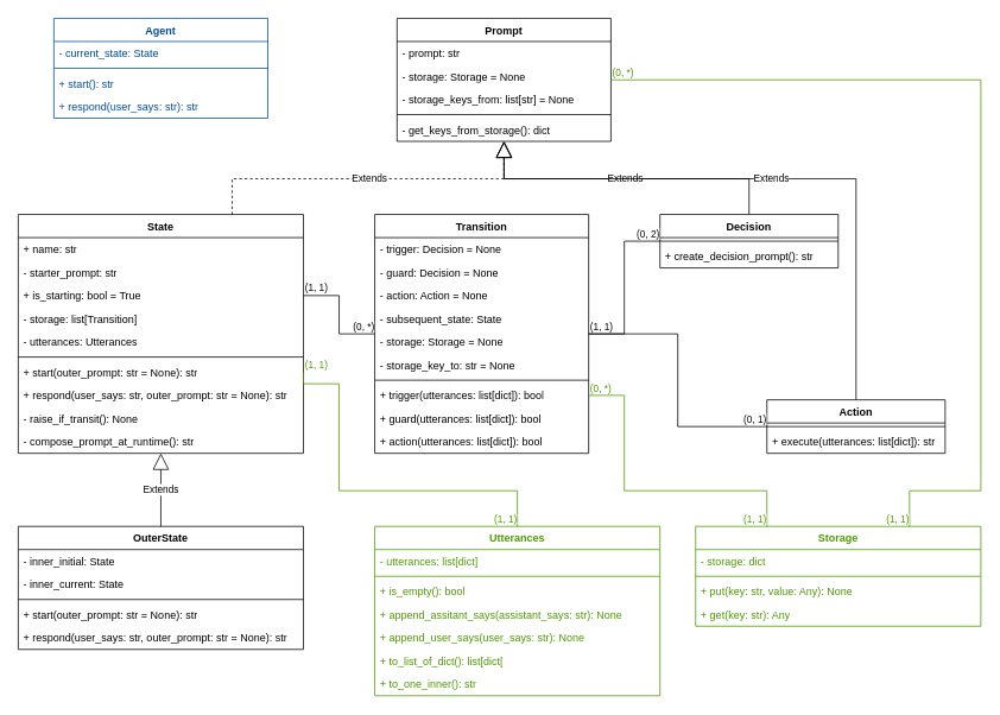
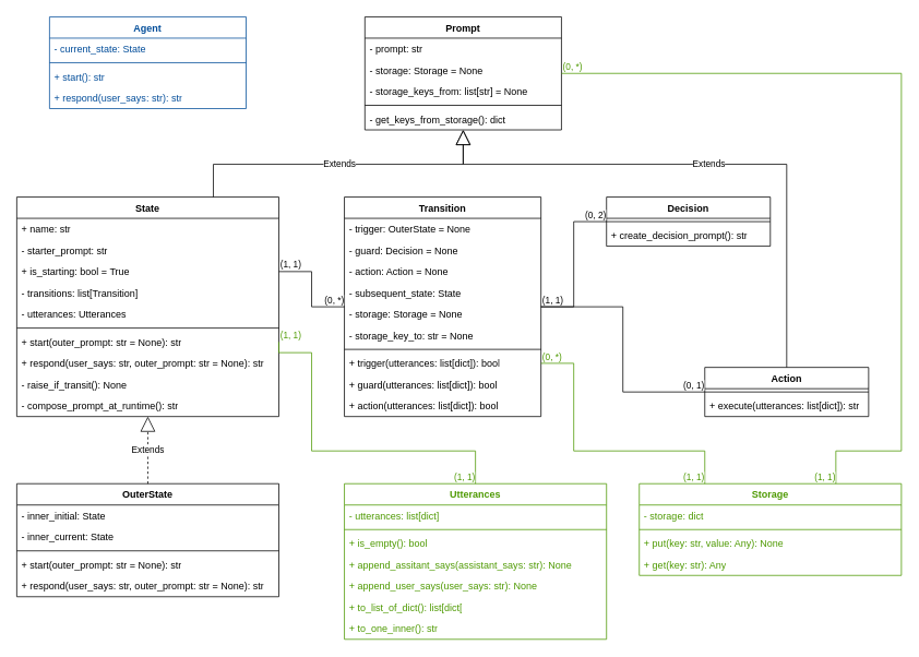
- <mxCell id="60" value="Extends" style="endArrow=block;endSize=16;endFill=0;html=1;rounded=0;edgeStyle=orthogonalEdgeStyle;exitX=0.75;exitY=0;exitDx=0;exitDy=0;dashed=1;" edge="1" parent="1" source="2" target="54"><mxGeometry width="160" relative="1" as="geometry"><mxPoint x="179.5" y="210" as="sourcePoint" /><mxPoint x="179.5" y="130" as="targetPoint" /><Array as="points"><mxPoint x="260" y="200" /><mxPoint x="565" y="200" /></Array></mxGeometry></mxCell>
+ <mxCell id="60" value="Extends" style="endArrow=block;endSize=16;endFill=0;html=1;rounded=0;edgeStyle=orthogonalEdgeStyle;exitX=0.75;exitY=0;exitDx=0;exitDy=0;" edge="1" parent="1" source="2" target="54"><mxGeometry width="160" relative="1" as="geometry"><mxPoint x="179.5" y="210" as="sourcePoint" /><mxPoint x="179.5" y="130" as="targetPoint" /><Array as="points"><mxPoint x="260" y="200" /><mxPoint x="565" y="200" /></Array></mxGeometry></mxCell>
- <mxCell id="61" value="Extends" style="endArrow=block;endSize=16;endFill=0;html=1;rounded=0;edgeStyle=orthogonalEdgeStyle;" edge="1" parent="1" source="34" target="54"><mxGeometry width="160" relative="1" as="geometry"><mxPoint x="200" y="640" as="sourcePoint" /><mxPoint x="200" y="560" as="targetPoint" /><Array as="points"><mxPoint x="840" y="200" /><mxPoint x="565" y="200" /></Array></mxGeometry></mxCell>
- <mxCell id="20" value="- trigger: Decision = None" style="text;strokeColor=none;fillColor=none;align=left;verticalAlign=top;spacingLeft=4;spacingRight=4;overflow=hidden;rotatable=0;points=[[0,0.5],[1,0.5]];portConstraint=eastwest;whiteSpace=wrap;html=1;" vertex="1" parent="19"><mxGeometry y="26" width="240" height="26" as="geometry" /></mxCell>
+ <mxCell id="20" value="- trigger: OuterState = None" style="text;strokeColor=none;fillColor=none;align=left;verticalAlign=top;spacingLeft=4;spacingRight=4;overflow=hidden;rotatable=0;points=[[0,0.5],[1,0.5]];portConstraint=eastwest;whiteSpace=wrap;html=1;" vertex="1" parent="19"><mxGeometry y="26" width="240" height="26" as="geometry" /></mxCell>
- <mxCell id="6" value="- storage: list[Transition]" style="text;strokeColor=none;fillColor=none;align=left;verticalAlign=top;spacingLeft=4;spacingRight=4;overflow=hidden;rotatable=0;points=[[0,0.5],[1,0.5]];portConstraint=eastwest;whiteSpace=wrap;html=1;" vertex="1" parent="2"><mxGeometry y="104" width="320" height="26" as="geometry" /></mxCell>
+ <mxCell id="6" value="- transitions: list[Transition]" style="text;strokeColor=none;fillColor=none;align=left;verticalAlign=top;spacingLeft=4;spacingRight=4;overflow=hidden;rotatable=0;points=[[0,0.5],[1,0.5]];portConstraint=eastwest;whiteSpace=wrap;html=1;" vertex="1" parent="2"><mxGeometry y="104" width="320" height="26" as="geometry" /></mxCell>
- <mxCell id="33" value="Extends" style="endArrow=block;endSize=16;endFill=0;html=1;rounded=0;" edge="1" parent="1" source="13" target="2"><mxGeometry width="160" relative="1" as="geometry"><mxPoint x="170" y="590" as="sourcePoint" /><mxPoint x="330" y="590" as="targetPoint" /></mxGeometry></mxCell>
+ <mxCell id="33" value="Extends" style="endArrow=block;endSize=16;endFill=0;html=1;rounded=0;dashed=1;" edge="1" parent="1" source="13" target="2"><mxGeometry width="160" relative="1" as="geometry"><mxPoint x="170" y="590" as="sourcePoint" /><mxPoint x="330" y="590" as="targetPoint" /></mxGeometry></mxCell>
